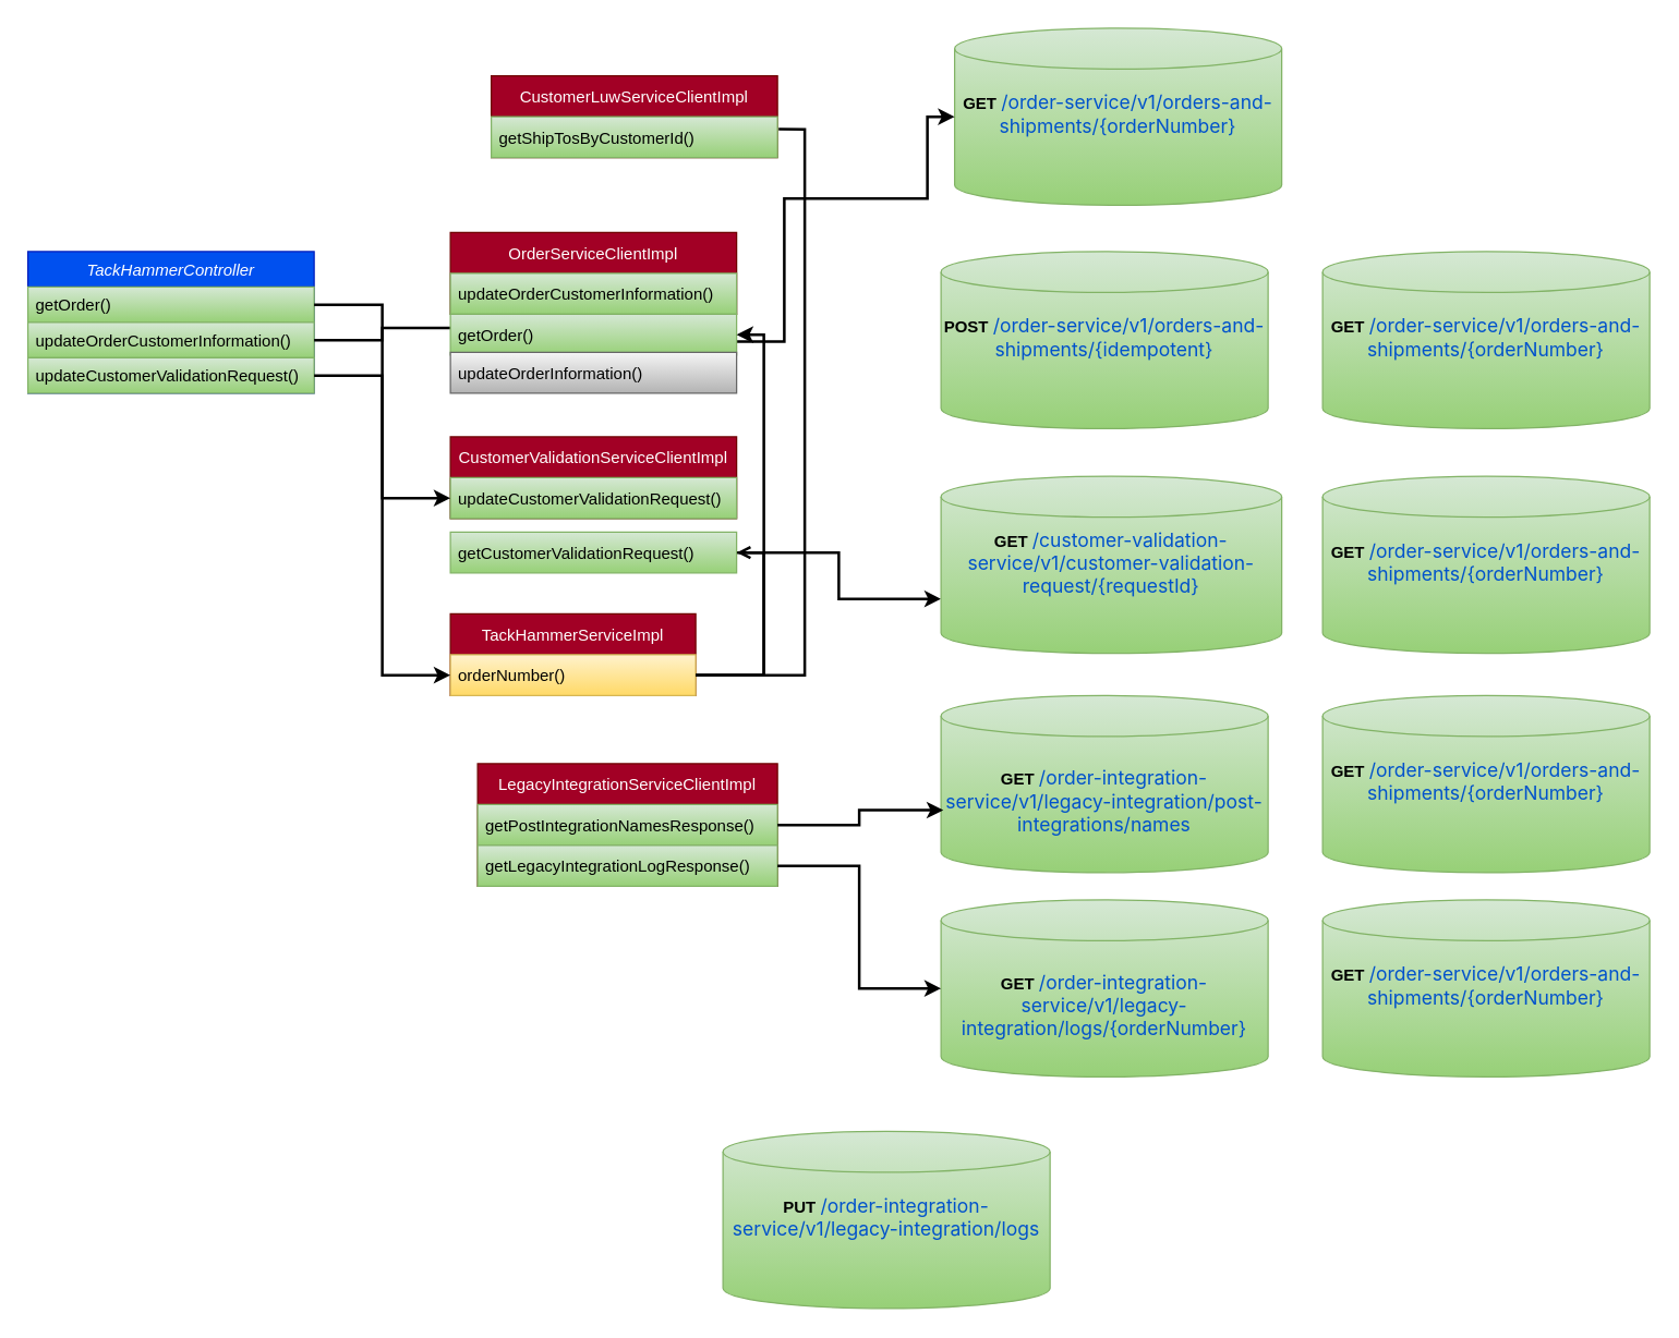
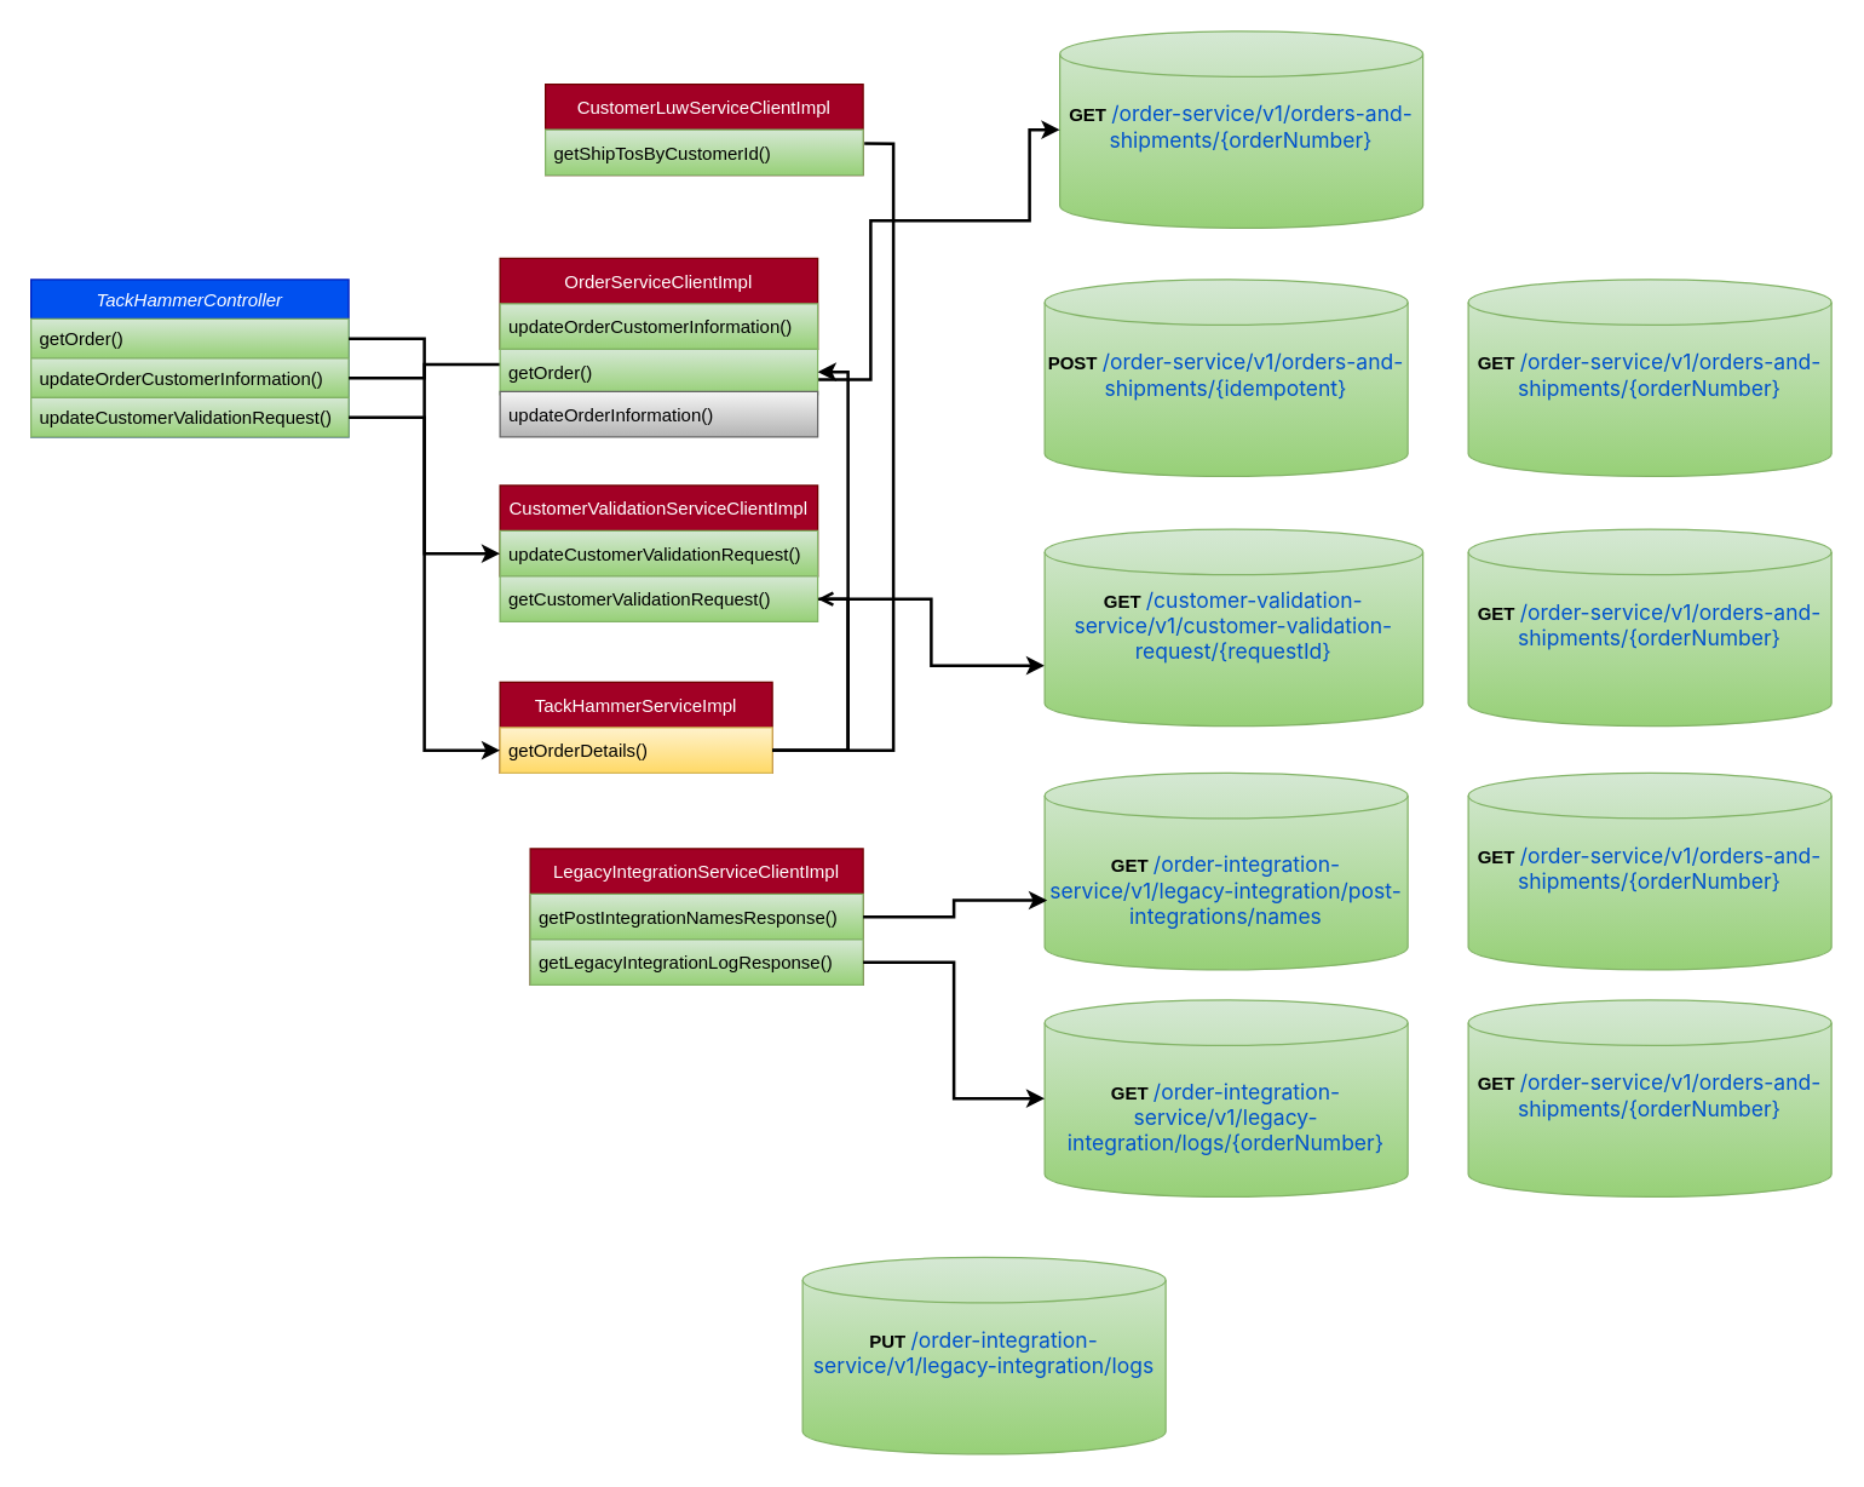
- <mxCell id="17" value="getCustomerValidationRequest()" style="text;strokeColor=#82b366;fillColor=#d5e8d4;align=left;verticalAlign=middle;spacingLeft=4;spacingRight=4;overflow=hidden;points=[[0,0.5],[1,0.5]];portConstraint=eastwest;rotatable=0;rounded=0;shadow=0;fontFamily=Helvetica;fontSize=12;html=0;gradientColor=#97d077;" vertex="1" parent="1"><mxGeometry x="330" y="390" width="210" height="30" as="geometry" /></mxCell>
+ <mxCell id="17" value="getCustomerValidationRequest()" style="text;strokeColor=#82b366;fillColor=#d5e8d4;align=left;verticalAlign=middle;spacingLeft=4;spacingRight=4;overflow=hidden;points=[[0,0.5],[1,0.5]];portConstraint=eastwest;rotatable=0;rounded=0;shadow=0;fontFamily=Helvetica;fontSize=12;html=0;gradientColor=#97d077;" vertex="1" parent="1"><mxGeometry x="330" y="380" width="210" height="30" as="geometry" /></mxCell>
- <mxCell id="7" value="orderNumber()" style="text;strokeColor=#d6b656;fillColor=#fff2cc;align=left;verticalAlign=middle;spacingLeft=4;spacingRight=4;overflow=hidden;points=[[0,0.5],[1,0.5]];portConstraint=eastwest;rotatable=0;rounded=0;shadow=0;fontFamily=Helvetica;fontSize=12;html=0;gradientColor=#ffd966;" vertex="1" parent="6"><mxGeometry y="30" width="180" height="30" as="geometry" /></mxCell>
+ <mxCell id="7" value="getOrderDetails()" style="text;strokeColor=#d6b656;fillColor=#fff2cc;align=left;verticalAlign=middle;spacingLeft=4;spacingRight=4;overflow=hidden;points=[[0,0.5],[1,0.5]];portConstraint=eastwest;rotatable=0;rounded=0;shadow=0;fontFamily=Helvetica;fontSize=12;html=0;gradientColor=#ffd966;" vertex="1" parent="6"><mxGeometry y="30" width="180" height="30" as="geometry" /></mxCell>
